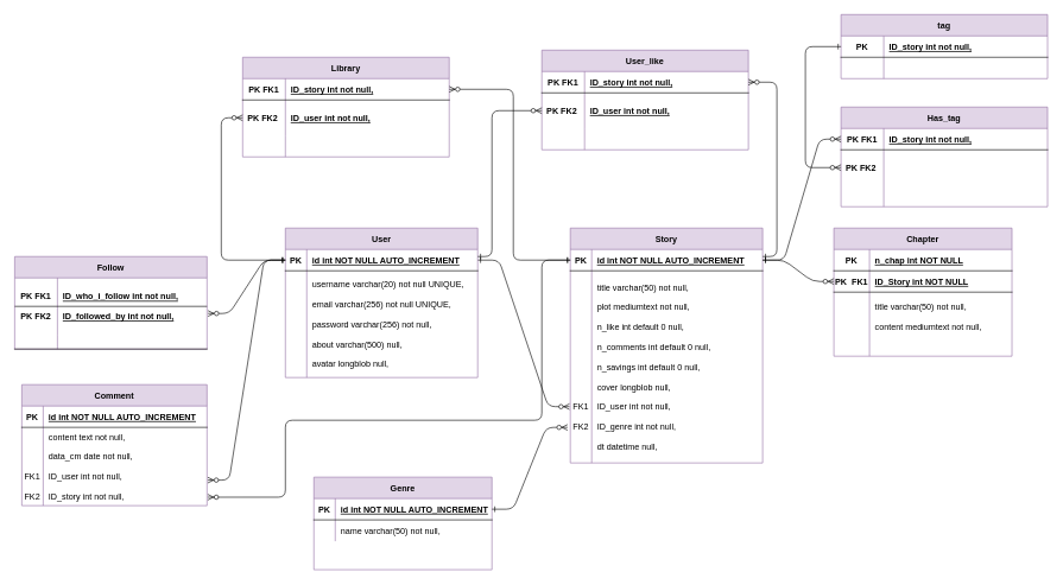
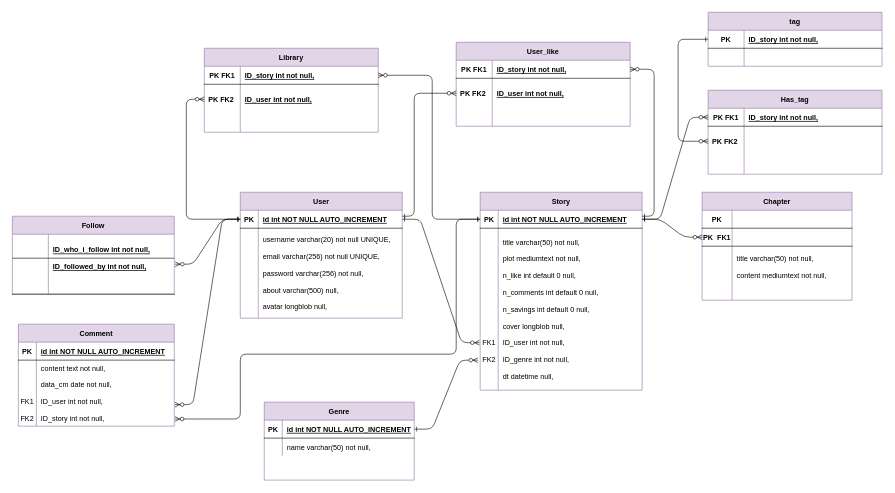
- <mxCell id="36" value="n_chap int NOT NULL " style="shape=partialRectangle;overflow=hidden;connectable=0;fillColor=none;top=0;left=0;bottom=0;right=0;align=left;spacingLeft=6;fontStyle=5;" parent="34" vertex="1"><mxGeometry x="50" width="200" height="30" as="geometry"><mxRectangle width="200" height="30" as="alternateBounds" /></mxGeometry></mxCell>
- <mxCell id="39" value="ID_Story int NOT NULL " style="shape=partialRectangle;overflow=hidden;connectable=0;fillColor=none;top=0;left=0;bottom=0;right=0;align=left;spacingLeft=6;fontStyle=5;" parent="37" vertex="1"><mxGeometry x="50" width="200" height="30" as="geometry"><mxRectangle width="200" height="30" as="alternateBounds" /></mxGeometry></mxCell>
- <mxCell id="57" value="PK FK1&#10;&#10;PK FK2" style="shape=partialRectangle;overflow=hidden;connectable=0;fillColor=none;top=0;left=0;bottom=0;right=0;fontStyle=1" parent="56" vertex="1"><mxGeometry width="60" height="80" as="geometry"><mxRectangle width="60" height="80" as="alternateBounds" /></mxGeometry></mxCell>
